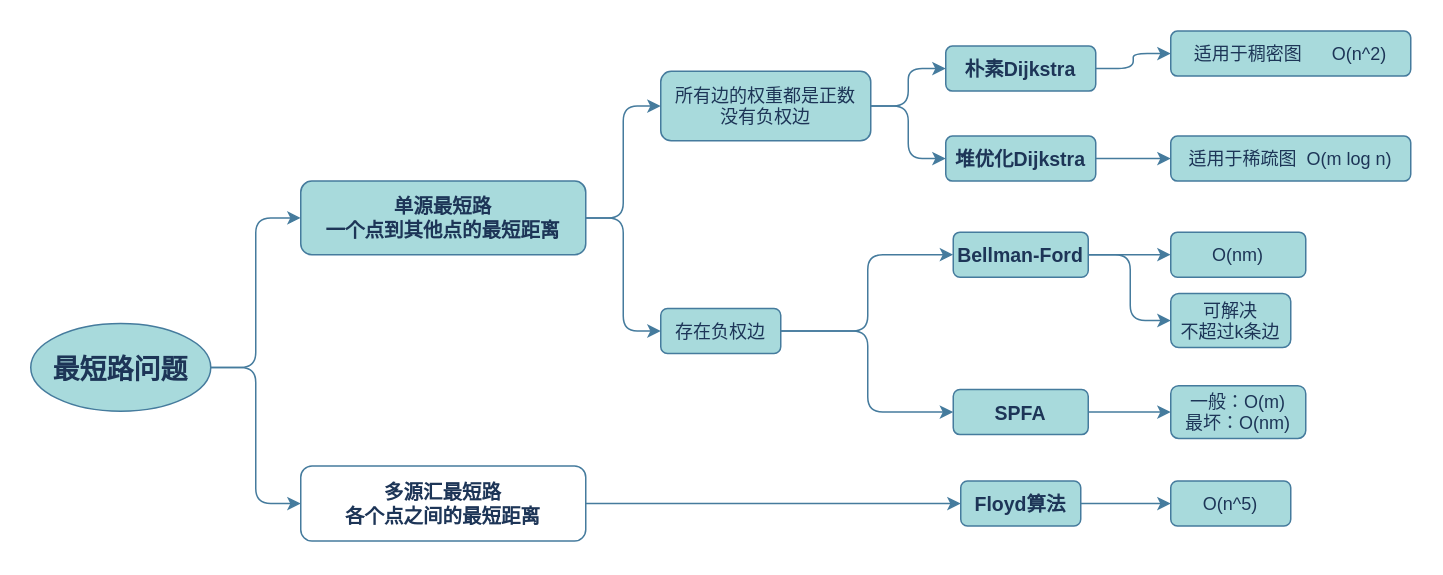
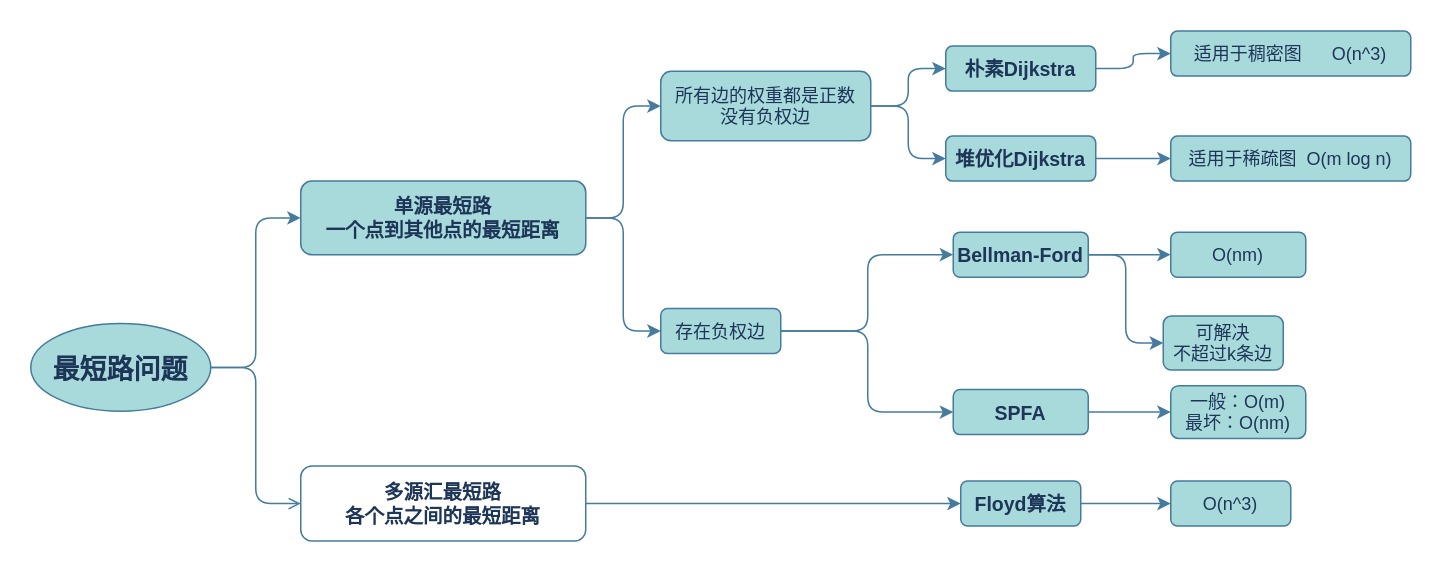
- <mxCell id="17" value="适用于稠密图      O(n^2)" style="rounded=1;fillColor=#A8DADC;strokeColor=#457B9D;fontColor=#1D3557;" parent="1" vertex="1"><mxGeometry x="780" y="20.08" width="160" height="30" as="geometry" /></mxCell>
+ <mxCell id="17" value="适用于稠密图      O(n^3)" style="rounded=1;fillColor=#A8DADC;strokeColor=#457B9D;fontColor=#1D3557;" parent="1" vertex="1"><mxGeometry x="780" y="20.08" width="160" height="30" as="geometry" /></mxCell>
- <mxCell id="31" value="可解决&#10;不超过k条边" style="rounded=1;fillColor=#A8DADC;strokeColor=#457B9D;fontColor=#1D3557;" parent="1" vertex="1"><mxGeometry x="780" y="195" width="80" height="36.05" as="geometry" /></mxCell>
+ <mxCell id="31" value="可解决&#10;不超过k条边" style="rounded=1;fillColor=#A8DADC;strokeColor=#457B9D;fontColor=#1D3557;" parent="1" vertex="1"><mxGeometry x="775" y="210" width="80" height="36.05" as="geometry" /></mxCell>
- <mxCell id="10" value="" style="edgeStyle=elbowEdgeStyle;elbow=horizontal;rounded=1;strokeColor=#457B9D;labelBackgroundColor=#F1FAEE;fontColor=#1D3557;" parent="1" source="2" target="9" edge="1"><mxGeometry relative="1" as="geometry" /></mxCell>
+ <mxCell id="10" value="" style="edgeStyle=elbowEdgeStyle;elbow=horizontal;rounded=1;strokeColor=#457B9D;labelBackgroundColor=#F1FAEE;fontColor=#1D3557;endArrow=open;" parent="1" source="2" target="9" edge="1"><mxGeometry relative="1" as="geometry" /></mxCell>
- <mxCell id="29" value="O(n^5)" style="rounded=1;fillColor=#A8DADC;strokeColor=#457B9D;fontColor=#1D3557;" parent="1" vertex="1"><mxGeometry x="780" y="320.042" width="80" height="30" as="geometry" /></mxCell>
+ <mxCell id="29" value="O(n^3)" style="rounded=1;fillColor=#A8DADC;strokeColor=#457B9D;fontColor=#1D3557;" parent="1" vertex="1"><mxGeometry x="780" y="320.042" width="80" height="30" as="geometry" /></mxCell>
